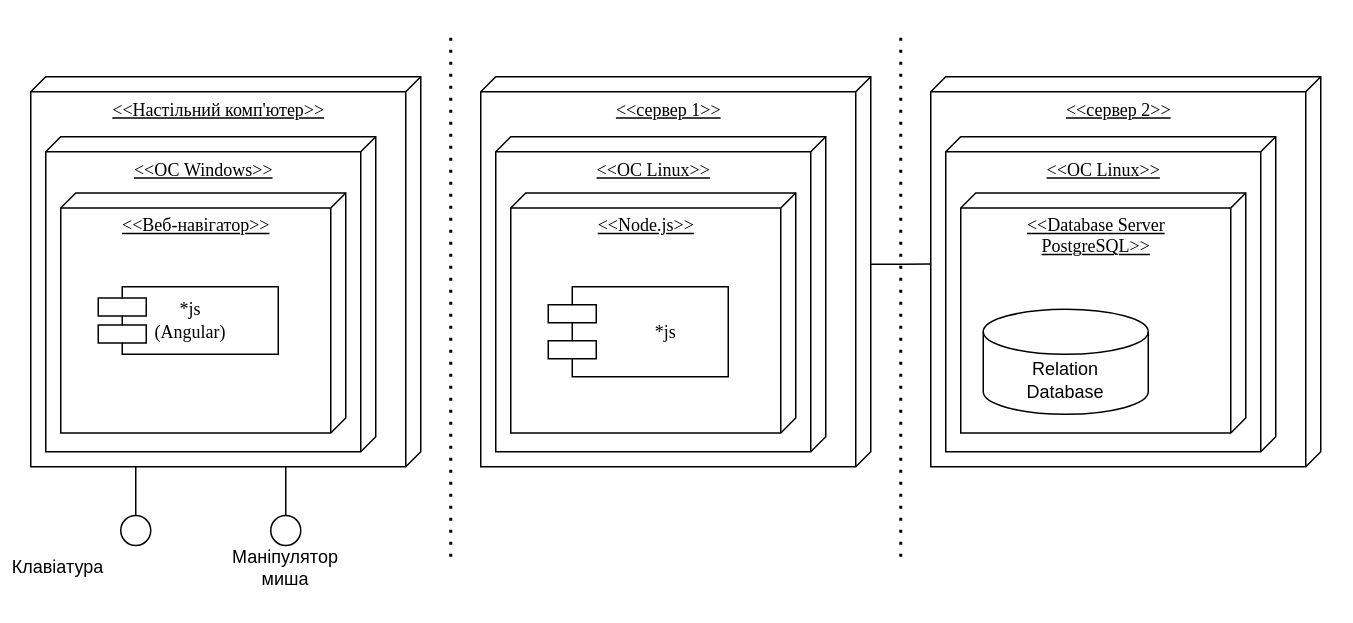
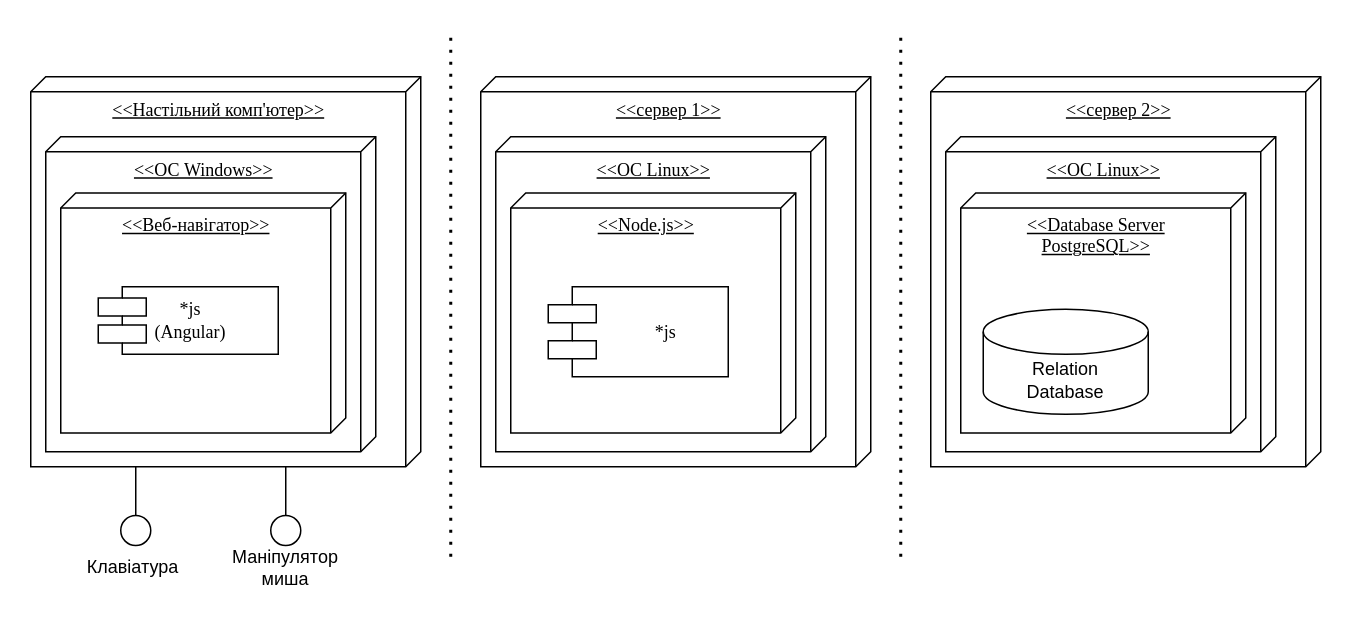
- <mxCell id="12" style="edgeStyle=orthogonalEdgeStyle;rounded=0;orthogonalLoop=1;jettySize=auto;html=1;exitX=0;exitY=0;exitDx=125;exitDy=0;exitPerimeter=0;entryX=0.48;entryY=0.999;entryDx=0;entryDy=0;entryPerimeter=0;startArrow=none;startFill=0;endArrow=none;endFill=0;" edge="1" parent="1" source="13" target="18"><mxGeometry relative="1" as="geometry" /></mxCell>
- <mxCell id="10" value="Клавіатура&amp;nbsp;" style="text;html=1;strokeColor=none;fillColor=none;align=center;verticalAlign=middle;whiteSpace=wrap;rounded=0;" vertex="1" parent="1"><mxGeometry x="10" y="363" width="60" height="30" as="geometry" /></mxCell>
+ <mxCell id="10" value="Клавіатура&amp;nbsp;" style="text;html=1;strokeColor=none;fillColor=none;align=center;verticalAlign=middle;whiteSpace=wrap;rounded=0;" vertex="1" parent="1"><mxGeometry x="60" y="363" width="60" height="30" as="geometry" /></mxCell>
